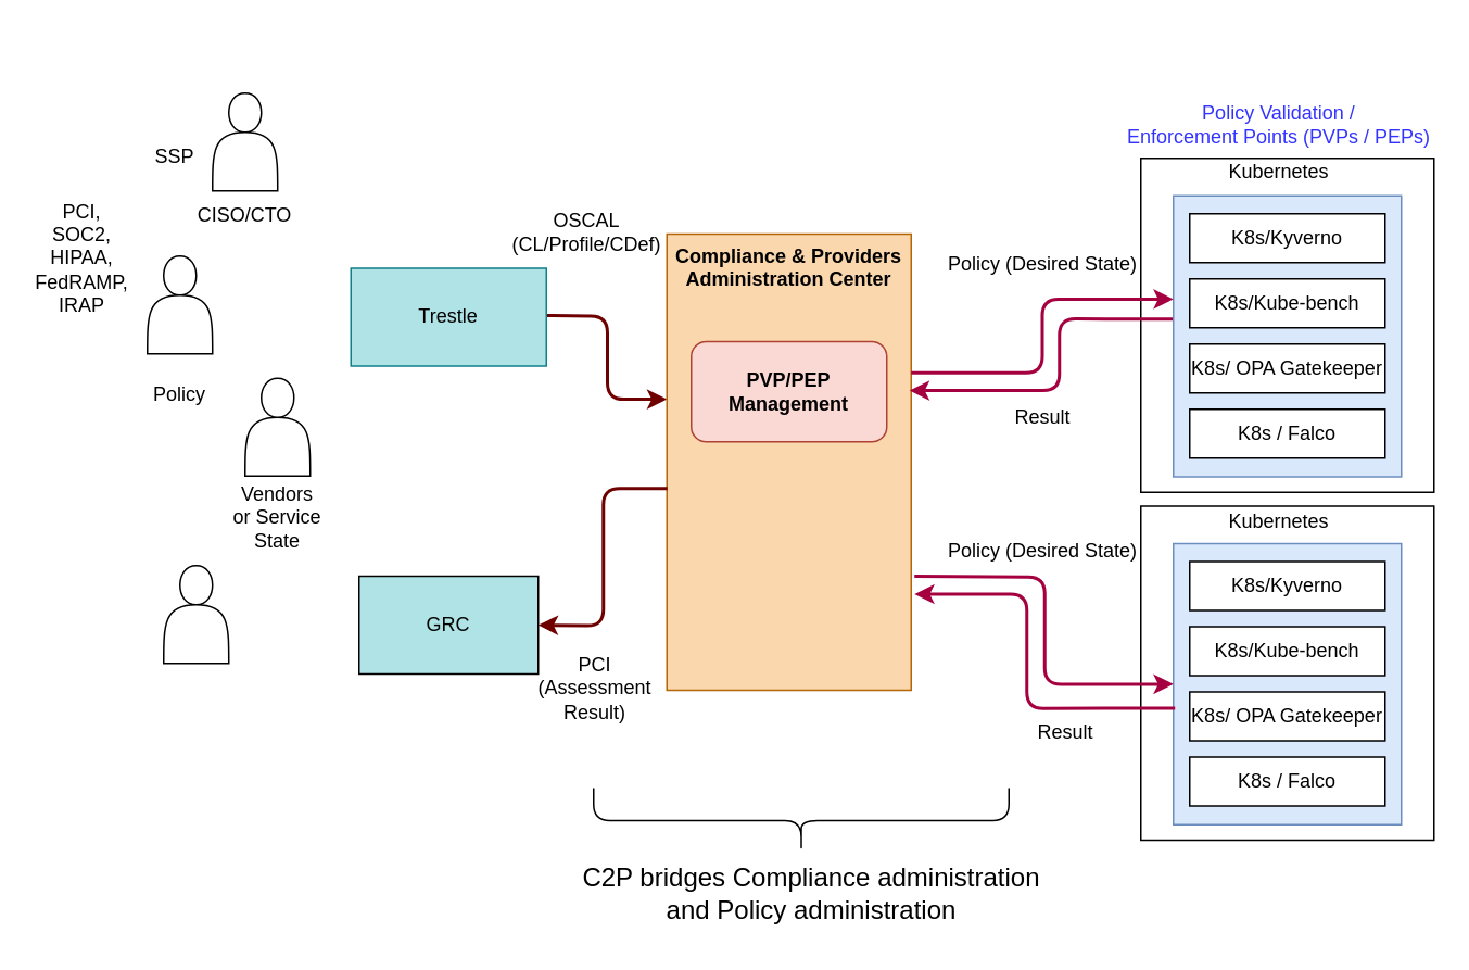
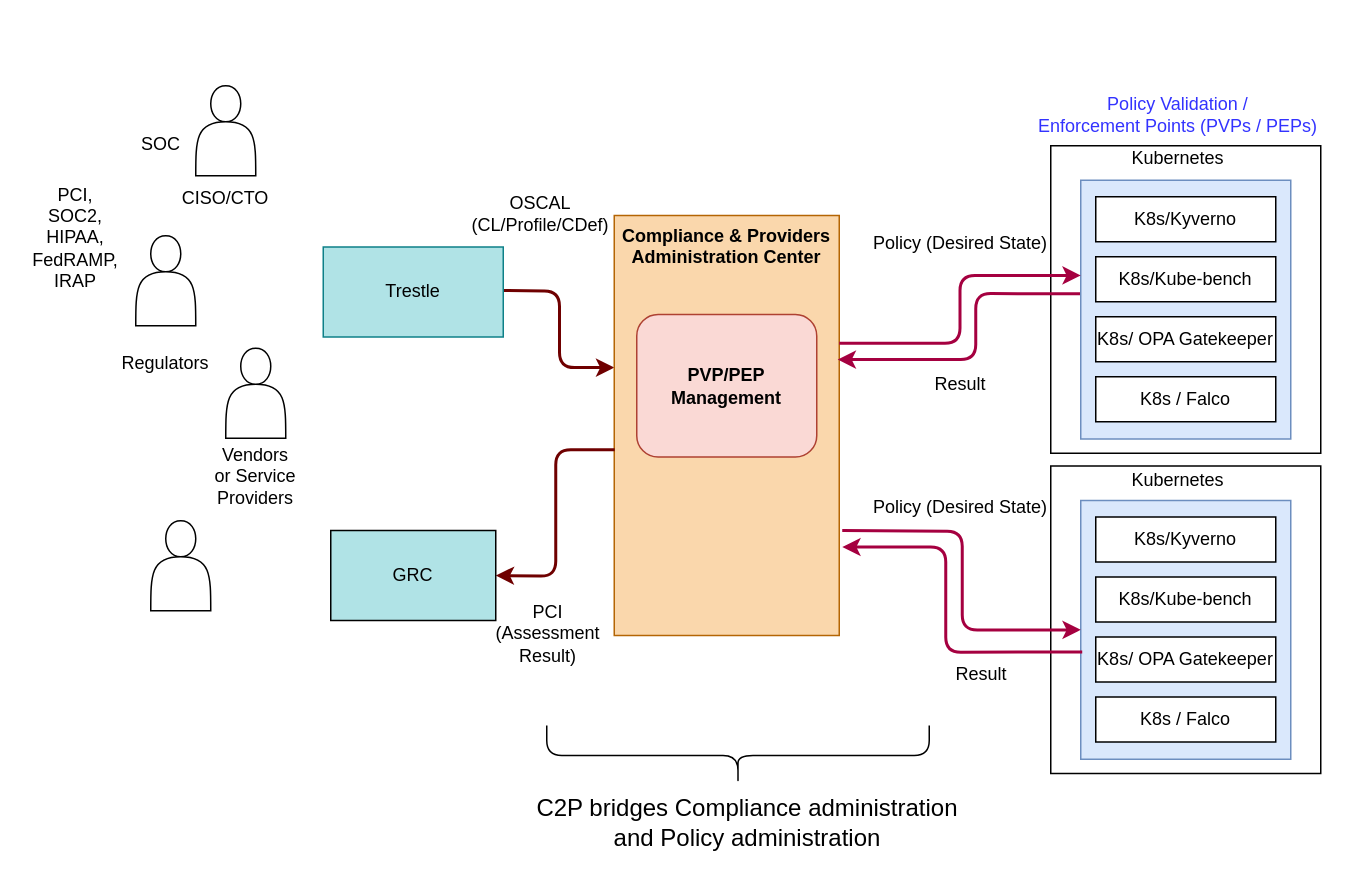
- <mxCell id="24" value="SSP" style="text;html=1;strokeColor=none;fillColor=none;align=center;verticalAlign=middle;whiteSpace=wrap;rounded=0;fontFamily=Helvetica;fontSize=12;fontColor=#000000;" parent="1" vertex="1"><mxGeometry x="77" y="80.5" width="60" height="30" as="geometry" /></mxCell>
+ <mxCell id="24" value="SOC" style="text;html=1;strokeColor=none;fillColor=none;align=center;verticalAlign=middle;whiteSpace=wrap;rounded=0;fontFamily=Helvetica;fontSize=12;fontColor=#000000;" parent="1" vertex="1"><mxGeometry x="77" y="80.5" width="60" height="30" as="geometry" /></mxCell>
- <mxCell id="22" value="PVP/PEP Management" style="rounded=1;whiteSpace=wrap;html=1;fontFamily=Helvetica;fontSize=12;fillColor=#fad9d5;strokeColor=#ae4132;fontStyle=1" parent="1" vertex="1"><mxGeometry x="424" y="209" width="120" height="61.5" as="geometry" /></mxCell>
+ <mxCell id="22" value="PVP/PEP Management" style="rounded=1;whiteSpace=wrap;html=1;fontFamily=Helvetica;fontSize=12;fillColor=#fad9d5;strokeColor=#ae4132;fontStyle=1" parent="1" vertex="1"><mxGeometry x="424" y="209" width="120" height="95" as="geometry" /></mxCell>
- <mxCell id="13" value="Policy" style="text;html=1;strokeColor=none;fillColor=none;align=center;verticalAlign=middle;whiteSpace=wrap;rounded=0;" parent="1" vertex="1"><mxGeometry x="80" y="226.5" width="60" height="30" as="geometry" /></mxCell>
+ <mxCell id="13" value="Regulators" style="text;html=1;strokeColor=none;fillColor=none;align=center;verticalAlign=middle;whiteSpace=wrap;rounded=0;" parent="1" vertex="1"><mxGeometry x="80" y="226.5" width="60" height="30" as="geometry" /></mxCell>
- <mxCell id="15" value="Vendors or Service State" style="text;html=1;strokeColor=none;fillColor=none;align=center;verticalAlign=middle;whiteSpace=wrap;rounded=0;" parent="1" vertex="1"><mxGeometry x="140" y="301.5" width="60" height="30" as="geometry" /></mxCell>
+ <mxCell id="15" value="Vendors or Service Providers" style="text;html=1;strokeColor=none;fillColor=none;align=center;verticalAlign=middle;whiteSpace=wrap;rounded=0;" parent="1" vertex="1"><mxGeometry x="140" y="301.5" width="60" height="30" as="geometry" /></mxCell>
